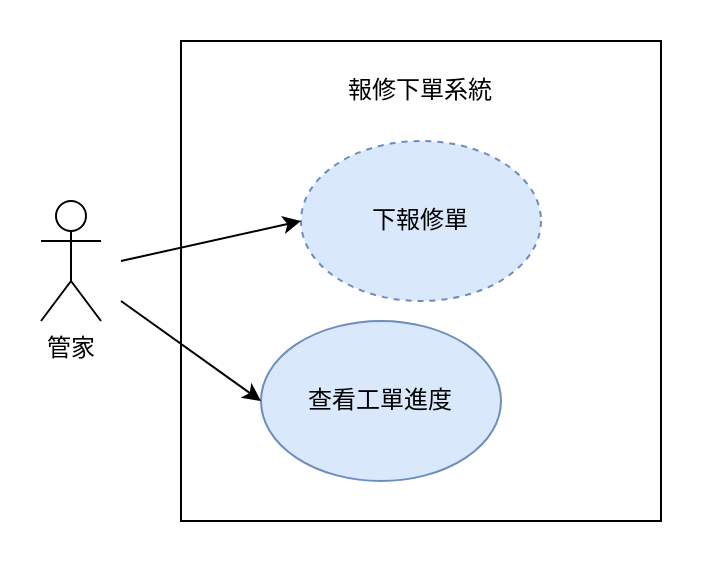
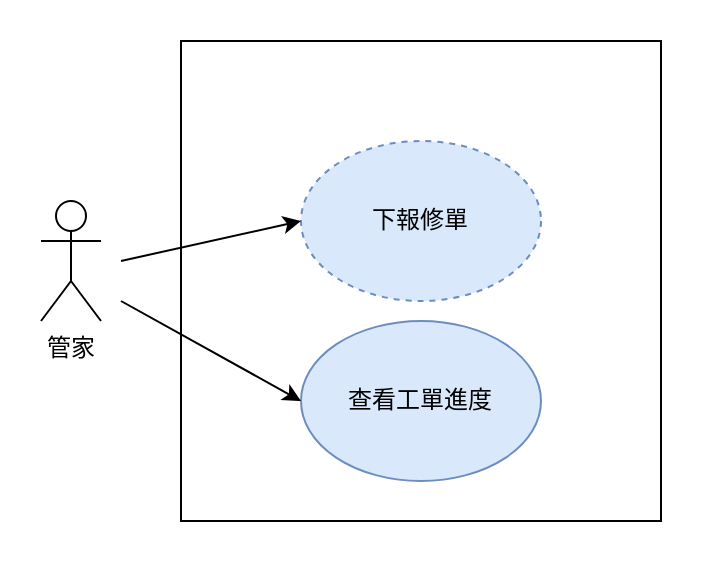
- <mxCell id="6" value="報修下單系統" style="text;html=1;align=center;verticalAlign=middle;whiteSpace=wrap;rounded=0;" vertex="1" parent="1"><mxGeometry x="160" y="30" width="100" height="30" as="geometry" /></mxCell>
- <mxCell id="5" value="查看工單進度" style="ellipse;whiteSpace=wrap;html=1;fillColor=#dae8fc;strokeColor=#6c8ebf;" vertex="1" parent="1"><mxGeometry x="130" y="160" width="120" height="80" as="geometry" /></mxCell>
+ <mxCell id="5" value="查看工單進度" style="ellipse;whiteSpace=wrap;html=1;fillColor=#dae8fc;strokeColor=#6c8ebf;" vertex="1" parent="1"><mxGeometry x="150" y="160" width="120" height="80" as="geometry" /></mxCell>
